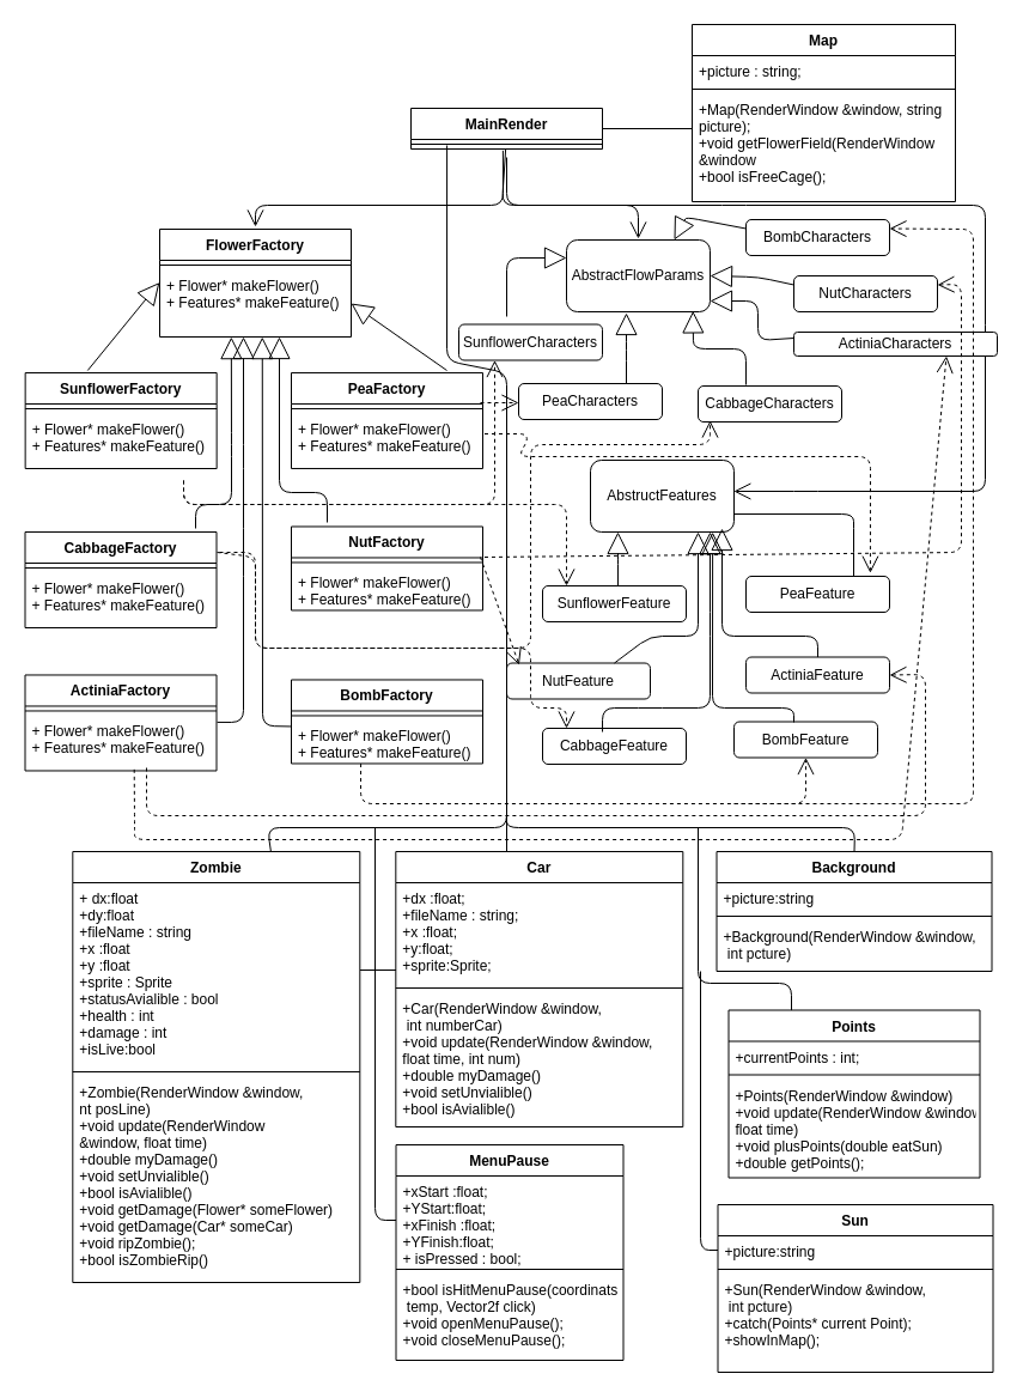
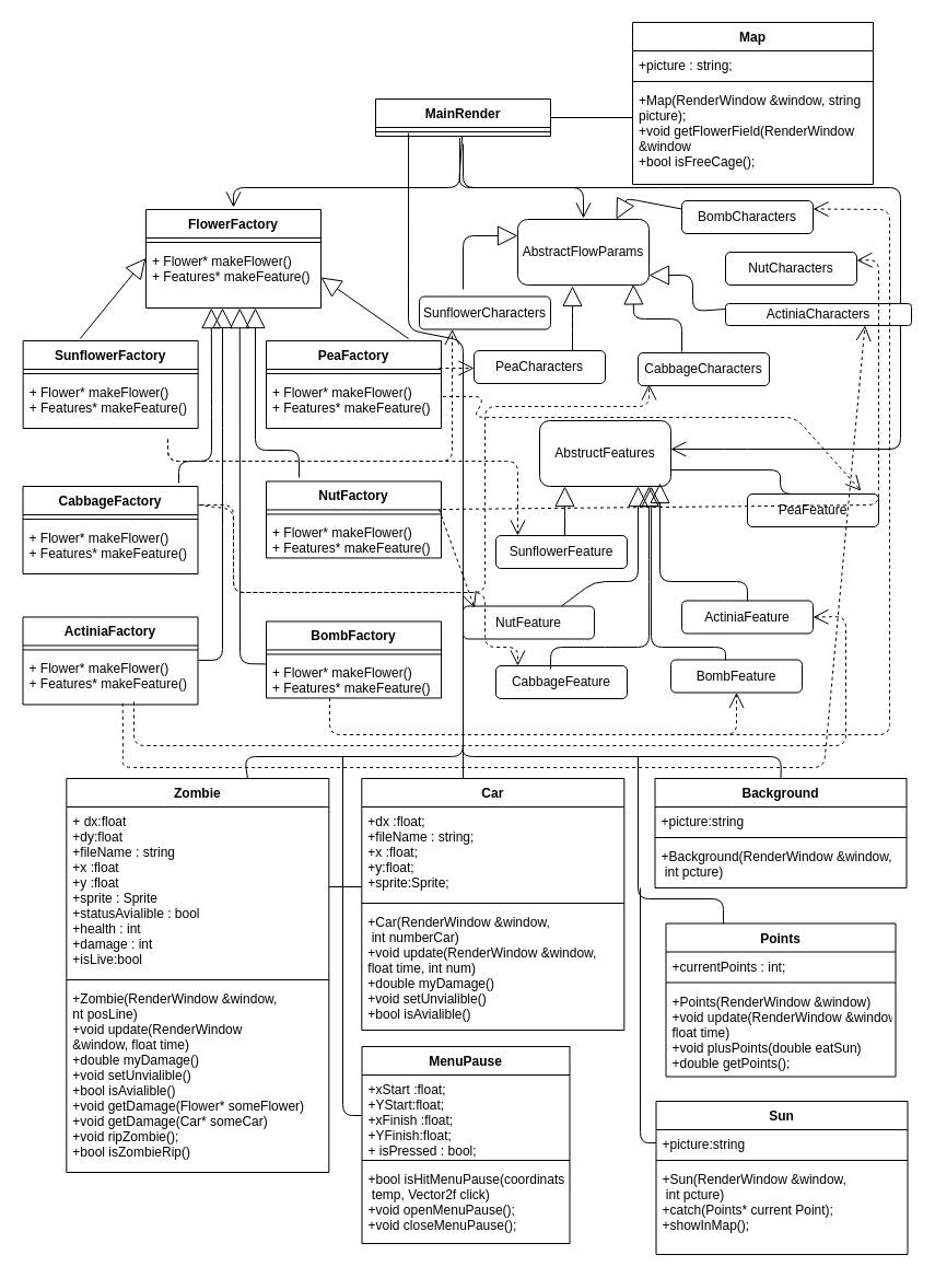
- <mxCell id="46" value="" style="endArrow=block;endSize=16;endFill=0;html=1;entryX=1;entryY=0.5;entryDx=0;entryDy=0;exitX=0;exitY=0.25;exitDx=0;exitDy=0;" edge="1" parent="1" source="40" target="34"><mxGeometry width="160" relative="1" as="geometry"><mxPoint x="663" y="241" as="sourcePoint" /><mxPoint x="593" y="241" as="targetPoint" /><Array as="points"><mxPoint x="633" y="231" /></Array></mxGeometry></mxCell>
- <mxCell id="49" value="PeaFeature" style="rounded=1;whiteSpace=wrap;html=1;" vertex="1" parent="1"><mxGeometry x="623" y="481" width="120" height="30" as="geometry" /></mxCell>
+ <mxCell id="49" value="PeaFeature" style="rounded=1;whiteSpace=wrap;html=1;" vertex="1" parent="1"><mxGeometry x="683" y="451" width="120" height="30" as="geometry" /></mxCell>
